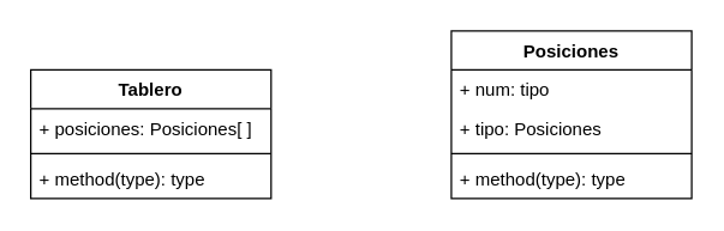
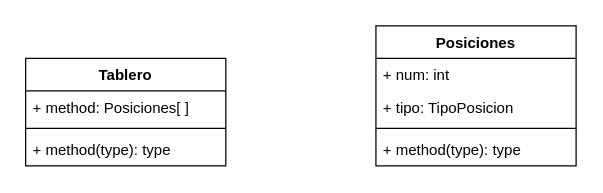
- <mxCell id="7" value="+ num: tipo" style="text;strokeColor=none;fillColor=none;align=left;verticalAlign=top;spacingLeft=4;spacingRight=4;overflow=hidden;rotatable=0;points=[[0,0.5],[1,0.5]];portConstraint=eastwest;" vertex="1" parent="6"><mxGeometry y="26" width="160" height="26" as="geometry" /></mxCell>
+ <mxCell id="7" value="+ num: int" style="text;strokeColor=none;fillColor=none;align=left;verticalAlign=top;spacingLeft=4;spacingRight=4;overflow=hidden;rotatable=0;points=[[0,0.5],[1,0.5]];portConstraint=eastwest;" vertex="1" parent="6"><mxGeometry y="26" width="160" height="26" as="geometry" /></mxCell>
- <mxCell id="3" value="+ posiciones: Posiciones[ ]" style="text;strokeColor=none;fillColor=none;align=left;verticalAlign=top;spacingLeft=4;spacingRight=4;overflow=hidden;rotatable=0;points=[[0,0.5],[1,0.5]];portConstraint=eastwest;" vertex="1" parent="2"><mxGeometry y="26" width="160" height="26" as="geometry" /></mxCell>
+ <mxCell id="3" value="+ method: Posiciones[ ]" style="text;strokeColor=none;fillColor=none;align=left;verticalAlign=top;spacingLeft=4;spacingRight=4;overflow=hidden;rotatable=0;points=[[0,0.5],[1,0.5]];portConstraint=eastwest;" vertex="1" parent="2"><mxGeometry y="26" width="160" height="26" as="geometry" /></mxCell>
- <mxCell id="8" value="+ tipo: Posiciones" style="text;strokeColor=none;fillColor=none;align=left;verticalAlign=top;spacingLeft=4;spacingRight=4;overflow=hidden;rotatable=0;points=[[0,0.5],[1,0.5]];portConstraint=eastwest;" vertex="1" parent="6"><mxGeometry y="52" width="160" height="26" as="geometry" /></mxCell>
+ <mxCell id="8" value="+ tipo: TipoPosicion" style="text;strokeColor=none;fillColor=none;align=left;verticalAlign=top;spacingLeft=4;spacingRight=4;overflow=hidden;rotatable=0;points=[[0,0.5],[1,0.5]];portConstraint=eastwest;" vertex="1" parent="6"><mxGeometry y="52" width="160" height="26" as="geometry" /></mxCell>
